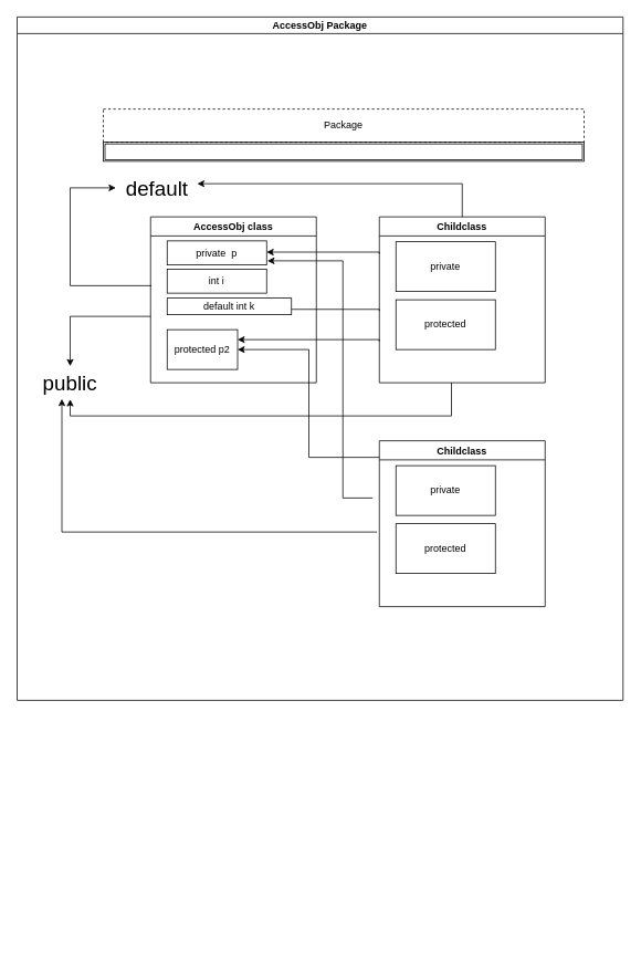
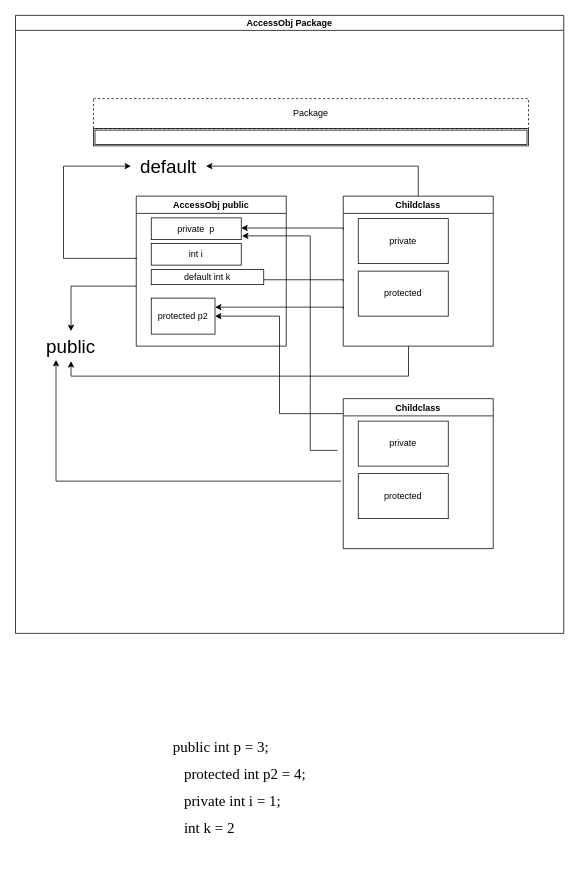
- <mxCell id="16" value="default" style="ellipse;whiteSpace=wrap;html=1;align=center;newEdgeStyle={&quot;edgeStyle&quot;:&quot;entityRelationEdgeStyle&quot;,&quot;startArrow&quot;:&quot;none&quot;,&quot;endArrow&quot;:&quot;none&quot;,&quot;segment&quot;:10,&quot;curved&quot;:1};treeFolding=1;treeMoving=1;fillColor=none;strokeColor=none;fontSize=25;" vertex="1" parent="1"><mxGeometry x="139" y="206" width="100" height="40" as="geometry" /></mxCell>
+ <mxCell id="16" value="default" style="ellipse;whiteSpace=wrap;html=1;align=center;newEdgeStyle={&quot;edgeStyle&quot;:&quot;entityRelationEdgeStyle&quot;,&quot;startArrow&quot;:&quot;none&quot;,&quot;endArrow&quot;:&quot;none&quot;,&quot;segment&quot;:10,&quot;curved&quot;:1};treeFolding=1;treeMoving=1;fillColor=none;strokeColor=none;fontSize=25;" vertex="1" parent="1"><mxGeometry x="174" y="201" width="100" height="40" as="geometry" /></mxCell>
- <mxCell id="8" value="AccessObj class" style="swimlane;" vertex="1" parent="1"><mxGeometry x="181" y="261" width="200" height="200" as="geometry" /></mxCell>
+ <mxCell id="8" value="AccessObj public" style="swimlane;" vertex="1" parent="1"><mxGeometry x="181" y="261" width="200" height="200" as="geometry" /></mxCell>
- <mxCell id="18" value="public" style="ellipse;whiteSpace=wrap;html=1;align=center;newEdgeStyle={&quot;edgeStyle&quot;:&quot;entityRelationEdgeStyle&quot;,&quot;startArrow&quot;:&quot;none&quot;,&quot;endArrow&quot;:&quot;none&quot;,&quot;segment&quot;:10,&quot;curved&quot;:1};treeFolding=1;treeMoving=1;fillColor=none;strokeColor=none;fontSize=25;" vertex="1" parent="1"><mxGeometry x="34" y="441" width="100" height="40" as="geometry" /></mxCell>
+ <mxCell id="18" value="public" style="ellipse;whiteSpace=wrap;html=1;align=center;newEdgeStyle={&quot;edgeStyle&quot;:&quot;entityRelationEdgeStyle&quot;,&quot;startArrow&quot;:&quot;none&quot;,&quot;endArrow&quot;:&quot;none&quot;,&quot;segment&quot;:10,&quot;curved&quot;:1};treeFolding=1;treeMoving=1;fillColor=none;strokeColor=none;fontSize=25;" vertex="1" parent="1"><mxGeometry x="44" y="441" width="100" height="40" as="geometry" /></mxCell>
+ <mxCell id="26" value="&lt;pre style=&quot;box-sizing: inherit; overflow: auto; font-family: code; font-size: 0.8em; display: block; padding: 0px; margin: 0px; line-height: 1.8em; color: rgb(0, 0, 0); word-break: break-all; overflow-wrap: break-word; background: 0px center rgb(255, 255, 255); border: 0px; border-radius: 4px; font-style: normal; font-weight: 400; text-align: left; text-indent: 0px; font-variant-ligatures: normal; font-variant-caps: normal; letter-spacing: normal; orphans: 2; text-transform: none; widows: 2; word-spacing: 0px; -webkit-text-stroke-width: 0px; text-decoration-thickness: initial; text-decoration-style: initial; text-decoration-color: initial;&quot;&gt; public int p = 3;&#10;    protected int p2 = 4;&#10;    private int i = 1;&#10;    int k = 2&lt;/pre&gt;" style="text;whiteSpace=wrap;html=1;fontSize=25;" vertex="1" parent="1"><mxGeometry x="222.667" y="971.333" width="247" height="166" as="geometry" /></mxCell>
